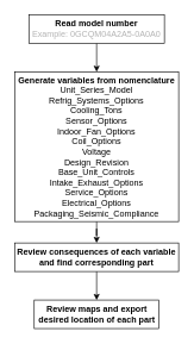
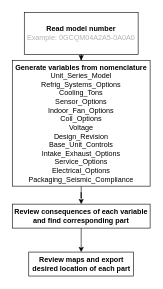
- <mxCell id="3" value="&lt;b&gt;Read model number&lt;/b&gt;&lt;br&gt;&lt;font color=&quot;#b3b3b3&quot;&gt;Example:&amp;nbsp;0GCQM04A2A5-0A0A0&lt;/font&gt;" style="rounded=0;whiteSpace=wrap;html=1;" vertex="1" parent="1"><mxGeometry x="40" y="20" width="190" height="40" as="geometry" /></mxCell>
+ <mxCell id="3" value="&lt;b&gt;Read model number&lt;/b&gt;&lt;br&gt;&lt;font color=&quot;#b3b3b3&quot;&gt;Example:&amp;nbsp;0GCQM04A2A5-0A0A0&lt;/font&gt;" style="rounded=0;whiteSpace=wrap;html=1;" vertex="1" parent="1"><mxGeometry x="40" y="20" width="190" height="70" as="geometry" /></mxCell>
